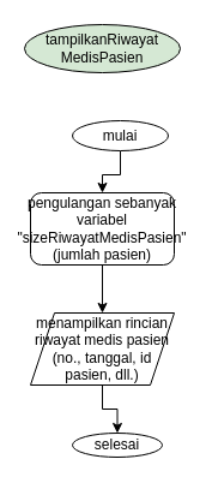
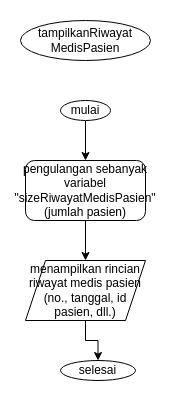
- <mxCell id="2" value="tampilkanRiwayat&lt;div&gt;MedisPasien&lt;/div&gt;" style="ellipse;whiteSpace=wrap;html=1;fillColor=#d5e8d4;" vertex="1" parent="1"><mxGeometry x="20" y="20" width="130" height="40" as="geometry" /></mxCell>
+ <mxCell id="2" value="tampilkanRiwayat&lt;div&gt;MedisPasien&lt;/div&gt;" style="ellipse;whiteSpace=wrap;html=1;" vertex="1" parent="1"><mxGeometry x="20" y="20" width="130" height="40" as="geometry" /></mxCell>
- <mxCell id="4" value="mulai" style="ellipse;whiteSpace=wrap;html=1;" vertex="1" parent="1"><mxGeometry x="60" y="100" width="80" height="25" as="geometry" /></mxCell>
+ <mxCell id="4" value="mulai" style="ellipse;whiteSpace=wrap;html=1;" vertex="1" parent="1"><mxGeometry x="60" y="100" width="50" height="20" as="geometry" /></mxCell>
